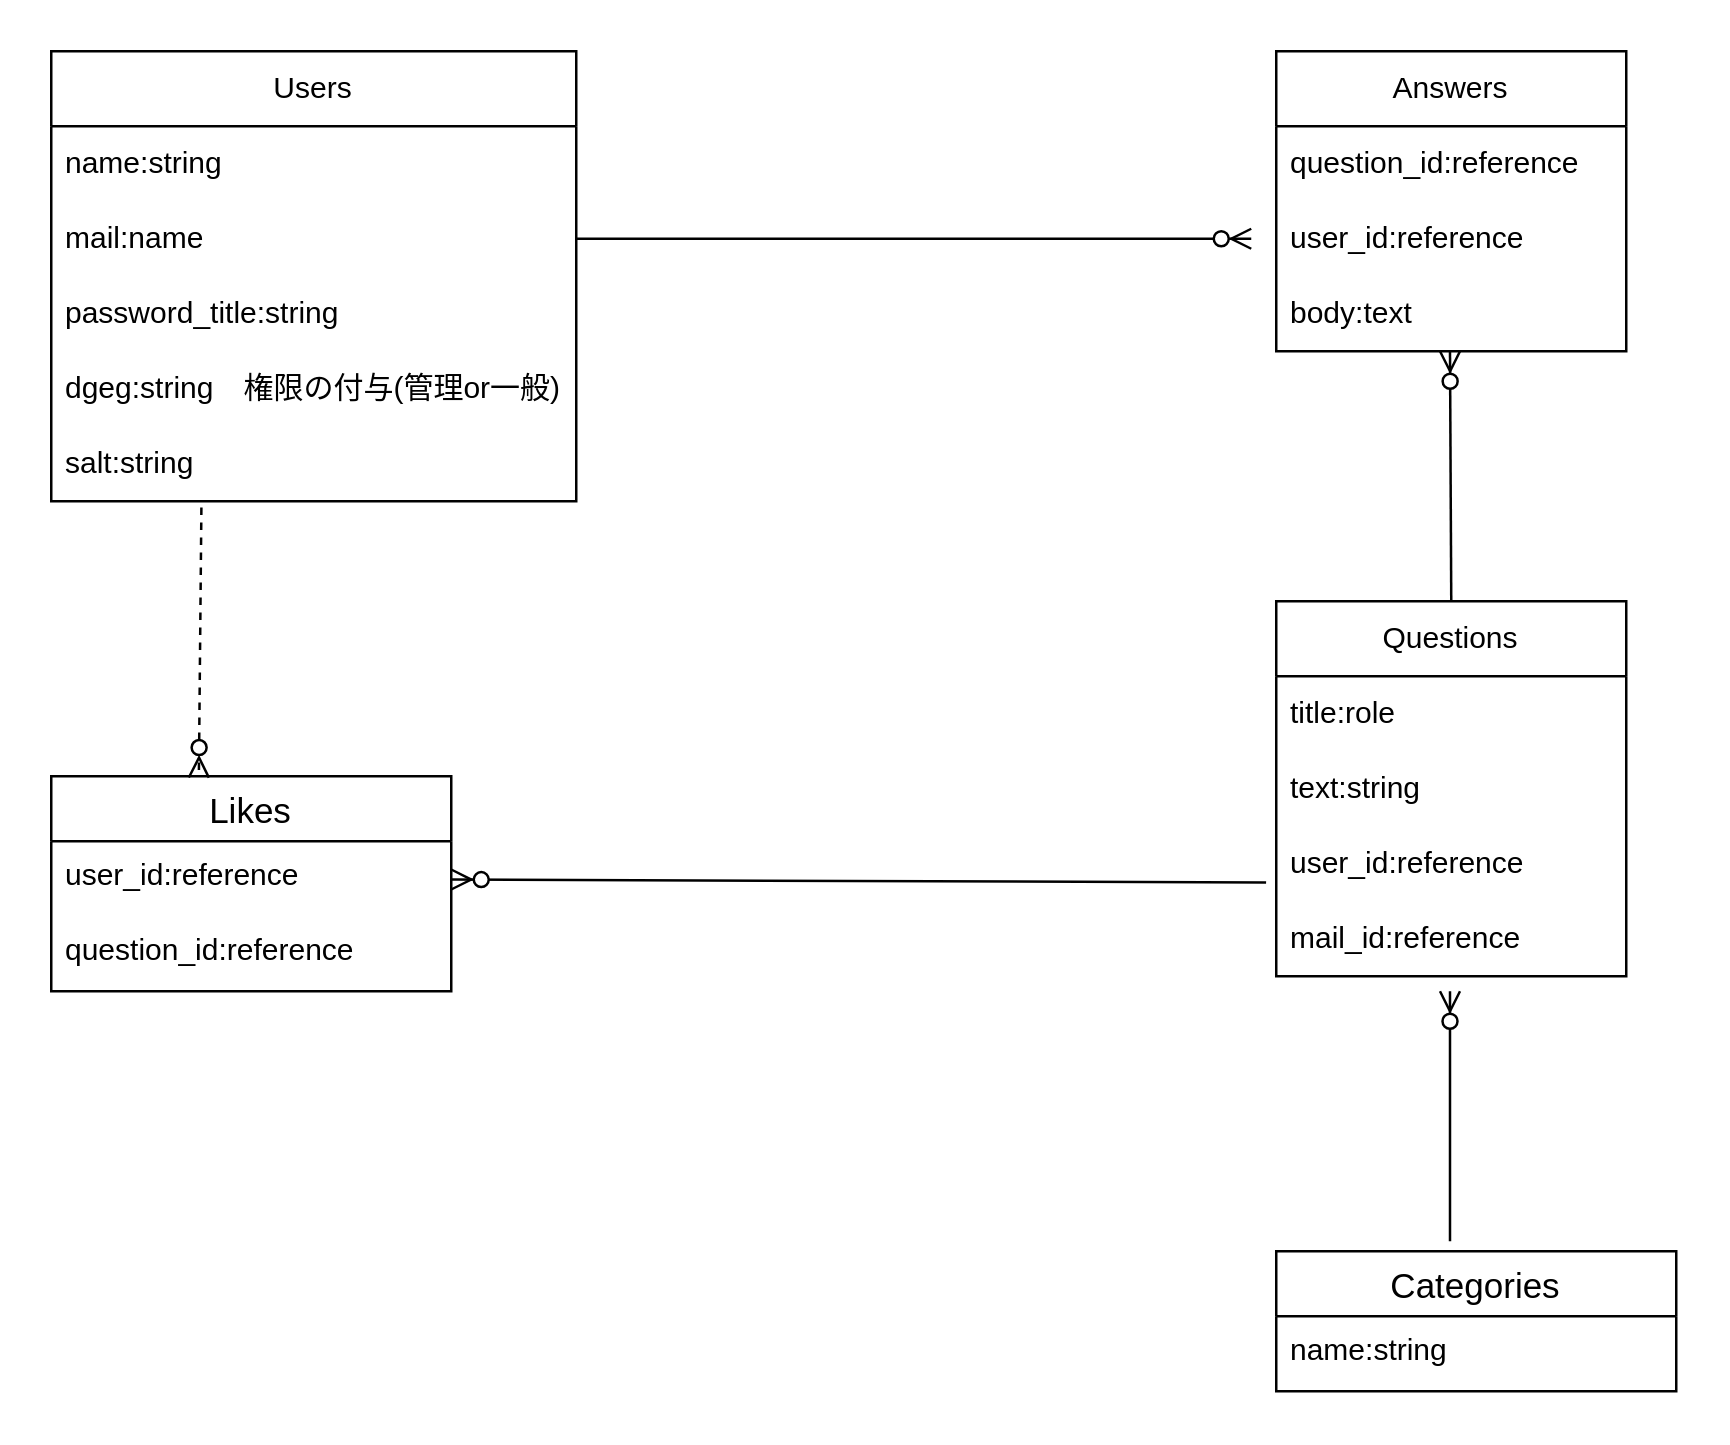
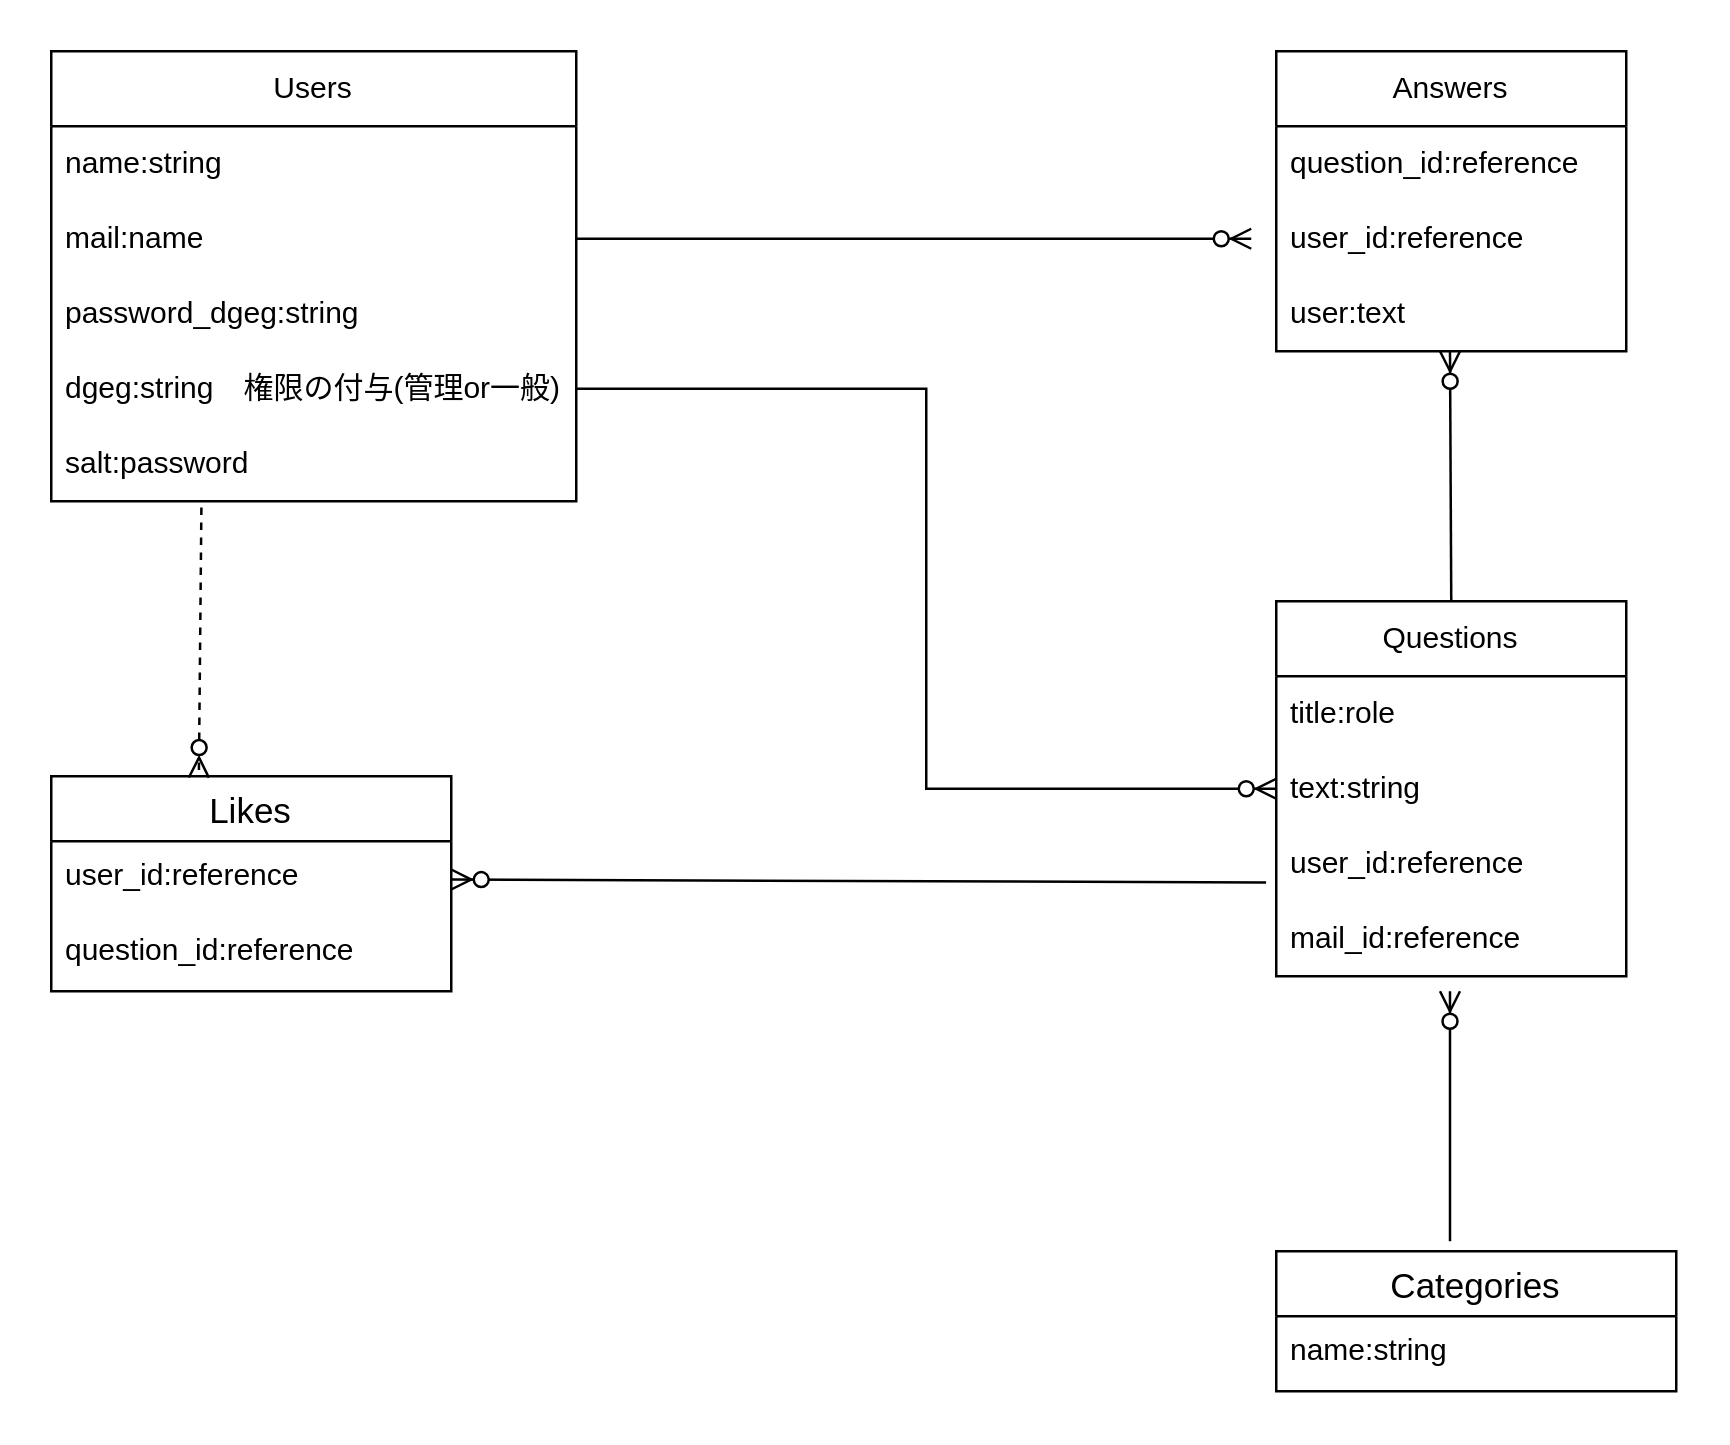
- <mxCell id="5" value="password_title:string" style="text;strokeColor=none;fillColor=none;align=left;verticalAlign=middle;spacingLeft=4;spacingRight=4;overflow=hidden;points=[[0,0.5],[1,0.5]];portConstraint=eastwest;rotatable=0;whiteSpace=wrap;html=1;" vertex="1" parent="2"><mxGeometry y="90" width="210" height="30" as="geometry" /></mxCell>
+ <mxCell id="5" value="password_dgeg:string" style="text;strokeColor=none;fillColor=none;align=left;verticalAlign=middle;spacingLeft=4;spacingRight=4;overflow=hidden;points=[[0,0.5],[1,0.5]];portConstraint=eastwest;rotatable=0;whiteSpace=wrap;html=1;" vertex="1" parent="2"><mxGeometry y="90" width="210" height="30" as="geometry" /></mxCell>
- <mxCell id="19" value="body:text" style="text;strokeColor=none;fillColor=none;align=left;verticalAlign=middle;spacingLeft=4;spacingRight=4;overflow=hidden;points=[[0,0.5],[1,0.5]];portConstraint=eastwest;rotatable=0;whiteSpace=wrap;html=1;" vertex="1" parent="16"><mxGeometry y="90" width="140" height="30" as="geometry" /></mxCell>
+ <mxCell id="19" value="user:text" style="text;strokeColor=none;fillColor=none;align=left;verticalAlign=middle;spacingLeft=4;spacingRight=4;overflow=hidden;points=[[0,0.5],[1,0.5]];portConstraint=eastwest;rotatable=0;whiteSpace=wrap;html=1;" vertex="1" parent="16"><mxGeometry y="90" width="140" height="30" as="geometry" /></mxCell>
- <mxCell id="7" value="salt:string　" style="text;strokeColor=none;fillColor=none;align=left;verticalAlign=middle;spacingLeft=4;spacingRight=4;overflow=hidden;points=[[0,0.5],[1,0.5]];portConstraint=eastwest;rotatable=0;whiteSpace=wrap;html=1;" vertex="1" parent="2"><mxGeometry y="150" width="210" height="30" as="geometry" /></mxCell>
+ <mxCell id="7" value="salt:password　" style="text;strokeColor=none;fillColor=none;align=left;verticalAlign=middle;spacingLeft=4;spacingRight=4;overflow=hidden;points=[[0,0.5],[1,0.5]];portConstraint=eastwest;rotatable=0;whiteSpace=wrap;html=1;" vertex="1" parent="2"><mxGeometry y="150" width="210" height="30" as="geometry" /></mxCell>
+ <mxCell id="24" value="" style="fontSize=12;html=1;endArrow=ERzeroToMany;endFill=1;rounded=0;edgeStyle=elbowEdgeStyle;exitX=1;exitY=0.5;exitDx=0;exitDy=0;entryX=0;entryY=0.5;entryDx=0;entryDy=0;" edge="1" parent="1" source="6" target="13"><mxGeometry width="100" height="100" relative="1" as="geometry"><mxPoint x="451.92" y="268.5" as="sourcePoint" /><mxPoint x="610" y="170" as="targetPoint" /></mxGeometry></mxCell>
